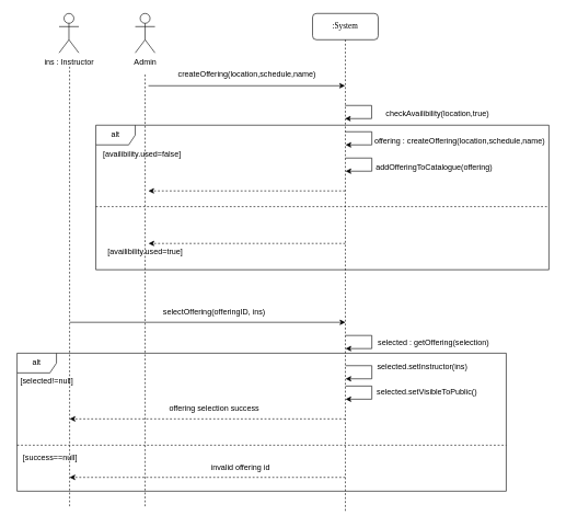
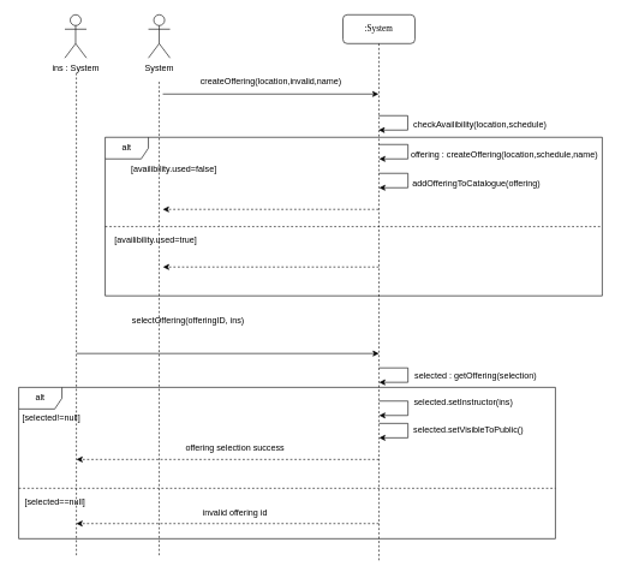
- <mxCell id="9" value="ins : Instructor" style="shape=umlActor;verticalLabelPosition=bottom;verticalAlign=top;html=1;outlineConnect=0;" vertex="1" parent="1"><mxGeometry x="89" y="20" width="30" height="60" as="geometry" /></mxCell>
+ <mxCell id="9" value="ins : System" style="shape=umlActor;verticalLabelPosition=bottom;verticalAlign=top;html=1;outlineConnect=0;" vertex="1" parent="1"><mxGeometry x="89" y="20" width="30" height="60" as="geometry" /></mxCell>
- <mxCell id="12" value="Admin" style="shape=umlActor;verticalLabelPosition=bottom;verticalAlign=top;html=1;outlineConnect=0;" vertex="1" parent="1"><mxGeometry x="205" y="20" width="30" height="60" as="geometry" /></mxCell>
+ <mxCell id="12" value="System" style="shape=umlActor;verticalLabelPosition=bottom;verticalAlign=top;html=1;outlineConnect=0;" vertex="1" parent="1"><mxGeometry x="205" y="20" width="30" height="60" as="geometry" /></mxCell>
- <mxCell id="14" value="createOffering(location,schedule,name)" style="text;html=1;align=center;verticalAlign=middle;resizable=0;points=[];autosize=1;strokeColor=none;fillColor=none;" vertex="1" parent="1"><mxGeometry x="260" y="98" width="230" height="30" as="geometry" /></mxCell>
+ <mxCell id="14" value="createOffering(location,invalid,name)" style="text;html=1;align=center;verticalAlign=middle;resizable=0;points=[];autosize=1;strokeColor=none;fillColor=none;" vertex="1" parent="1"><mxGeometry x="260" y="98" width="230" height="30" as="geometry" /></mxCell>
- <mxCell id="16" value="checkAvailibility(location,true)" style="text;html=1;align=center;verticalAlign=middle;resizable=0;points=[];autosize=1;strokeColor=none;fillColor=none;" vertex="1" parent="1"><mxGeometry x="560" y="158" width="210" height="30" as="geometry" /></mxCell>
+ <mxCell id="16" value="checkAvailibility(location,schedule)" style="text;html=1;align=center;verticalAlign=middle;resizable=0;points=[];autosize=1;strokeColor=none;fillColor=none;" vertex="1" parent="1"><mxGeometry x="560" y="158" width="210" height="30" as="geometry" /></mxCell>
- <mxCell id="26" value="[availibility.used=false]" style="text;html=1;align=center;verticalAlign=middle;resizable=0;points=[];autosize=1;strokeColor=none;fillColor=none;" vertex="1" parent="1"><mxGeometry x="145" y="220" width="140" height="30" as="geometry" /></mxCell>
+ <mxCell id="26" value="[availibility.used=false]" style="text;html=1;align=center;verticalAlign=middle;resizable=0;points=[];autosize=1;strokeColor=none;fillColor=none;" vertex="1" parent="1"><mxGeometry x="170" y="220" width="140" height="30" as="geometry" /></mxCell>
- <mxCell id="27" value="[availibility.used=true]" style="text;html=1;align=center;verticalAlign=middle;resizable=0;points=[];autosize=1;strokeColor=none;fillColor=none;" vertex="1" parent="1"><mxGeometry x="150" y="368" width="140" height="30" as="geometry" /></mxCell>
+ <mxCell id="27" value="[availibility.used=true]" style="text;html=1;align=center;verticalAlign=middle;resizable=0;points=[];autosize=1;strokeColor=none;fillColor=none;" vertex="1" parent="1"><mxGeometry x="145" y="318" width="140" height="30" as="geometry" /></mxCell>
- <mxCell id="22" value="selectOffering(offeringID, ins)" style="text;html=1;align=center;verticalAlign=middle;resizable=0;points=[];autosize=1;strokeColor=none;fillColor=none;" vertex="1" parent="1"><mxGeometry x="234.88" y="460" width="180" height="30" as="geometry" /></mxCell>
+ <mxCell id="22" value="selectOffering(offeringID, ins)" style="text;html=1;align=center;verticalAlign=middle;resizable=0;points=[];autosize=1;strokeColor=none;fillColor=none;" vertex="1" parent="1"><mxGeometry x="169.88" y="430" width="180" height="30" as="geometry" /></mxCell>
- <mxCell id="36" value="[success==null]" style="text;html=1;align=center;verticalAlign=middle;resizable=0;points=[];autosize=1;strokeColor=none;fillColor=none;" vertex="1" parent="1"><mxGeometry x="20" y="681" width="110" height="30" as="geometry" /></mxCell>
+ <mxCell id="36" value="[selected==null]" style="text;html=1;align=center;verticalAlign=middle;resizable=0;points=[];autosize=1;strokeColor=none;fillColor=none;" vertex="1" parent="1"><mxGeometry x="20" y="681" width="110" height="30" as="geometry" /></mxCell>
- <mxCell id="38" value="invalid offering id" style="text;html=1;align=center;verticalAlign=middle;resizable=0;points=[];autosize=1;strokeColor=none;fillColor=none;" vertex="1" parent="1"><mxGeometry x="309.88" y="696" width="110" height="30" as="geometry" /></mxCell>
+ <mxCell id="38" value="invalid offering id" style="text;html=1;align=center;verticalAlign=middle;resizable=0;points=[];autosize=1;strokeColor=none;fillColor=none;" vertex="1" parent="1"><mxGeometry x="269.88" y="696" width="110" height="30" as="geometry" /></mxCell>
